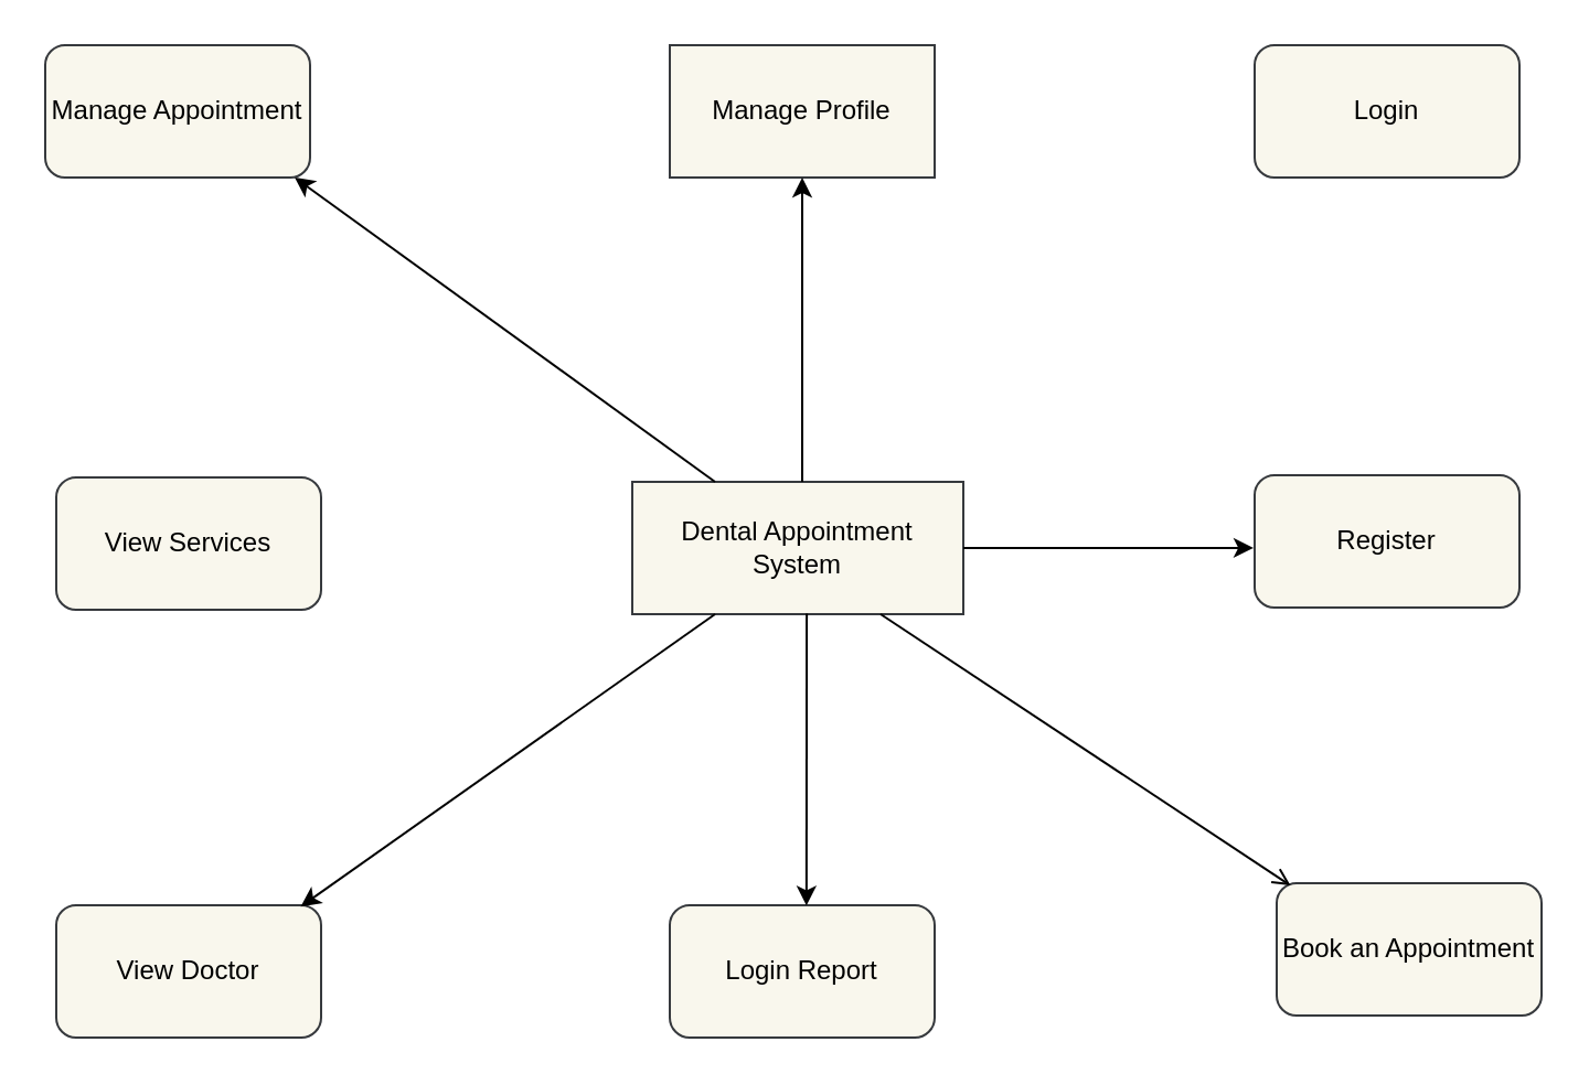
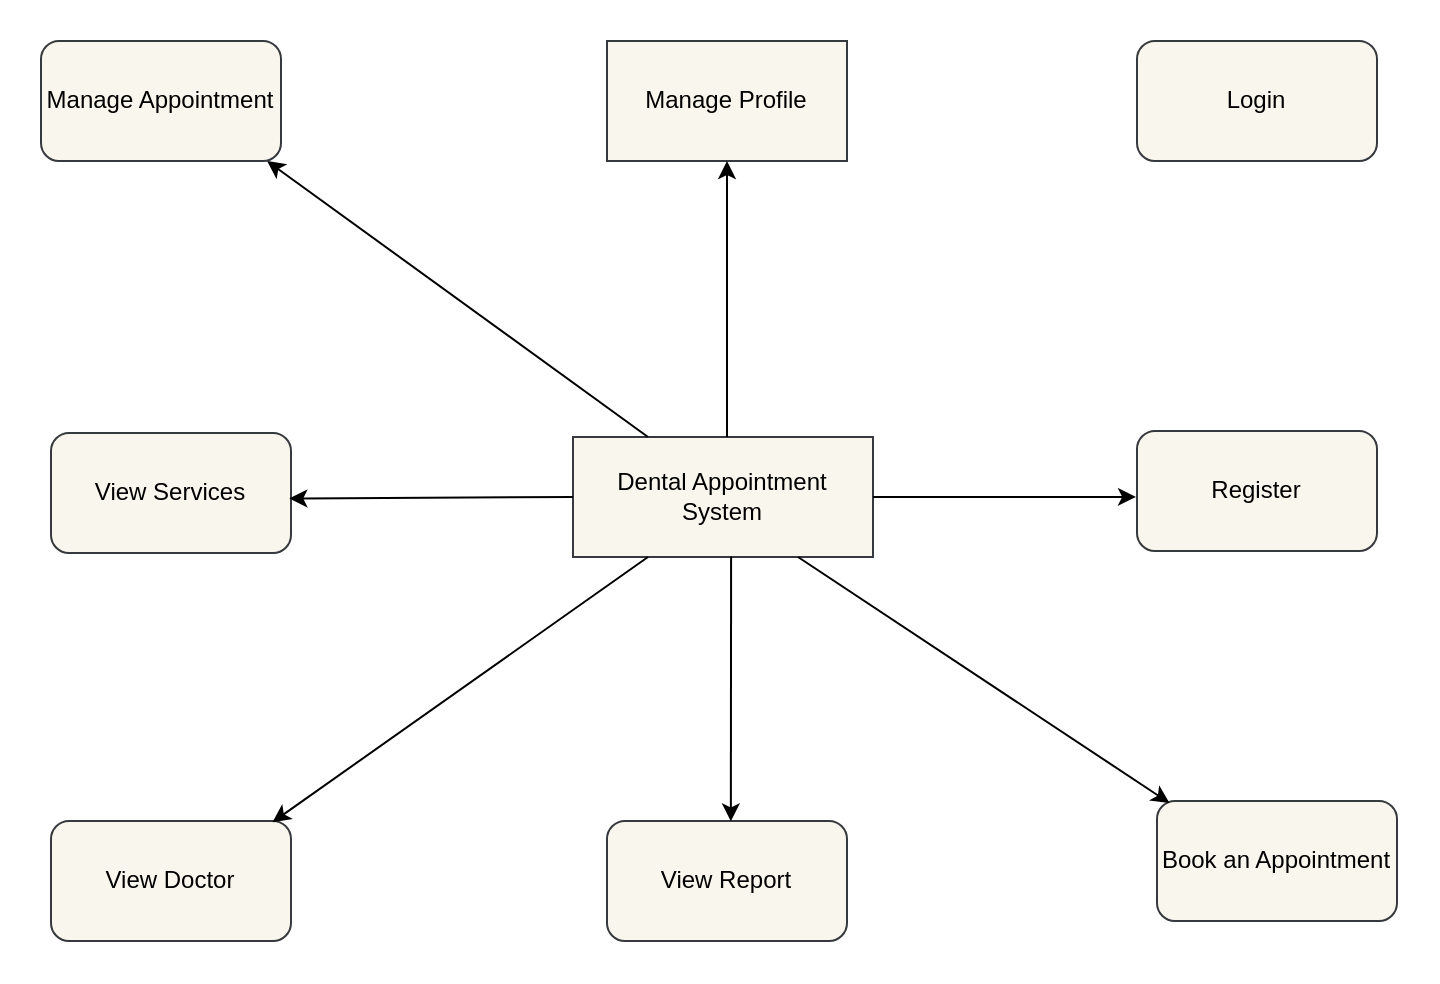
+ <mxCell id="14" value="" style="endArrow=classic;html=1;entryX=0.993;entryY=0.546;entryDx=0;entryDy=0;exitX=0;exitY=0.5;exitDx=0;exitDy=0;entryPerimeter=0;" edge="1" parent="1" source="2" target="8"><mxGeometry width="50" height="50" relative="1" as="geometry"><mxPoint x="218" y="280" as="sourcePoint" /><mxPoint x="268" y="230" as="targetPoint" /></mxGeometry></mxCell>
- <mxCell id="16" value="" style="endArrow=open;html=1;exitX=0.75;exitY=1;exitDx=0;exitDy=0;entryX=0.052;entryY=0.017;entryDx=0;entryDy=0;entryPerimeter=0;" edge="1" parent="1" source="2" target="5"><mxGeometry width="50" height="50" relative="1" as="geometry"><mxPoint x="368" y="280" as="sourcePoint" /><mxPoint x="438" y="320" as="targetPoint" /></mxGeometry></mxCell>
+ <mxCell id="16" value="" style="endArrow=classic;html=1;exitX=0.75;exitY=1;exitDx=0;exitDy=0;entryX=0.052;entryY=0.017;entryDx=0;entryDy=0;entryPerimeter=0;" edge="1" parent="1" source="2" target="5"><mxGeometry width="50" height="50" relative="1" as="geometry"><mxPoint x="368" y="280" as="sourcePoint" /><mxPoint x="438" y="320" as="targetPoint" /></mxGeometry></mxCell>
- <mxCell id="6" value="Login Report" style="rounded=1;whiteSpace=wrap;html=1;fillColor=#f9f7ed;strokeColor=#36393d;" vertex="1" parent="1"><mxGeometry x="303" y="410" width="120" height="60" as="geometry" /></mxCell>
+ <mxCell id="6" value="View Report" style="rounded=1;whiteSpace=wrap;html=1;fillColor=#f9f7ed;strokeColor=#36393d;" vertex="1" parent="1"><mxGeometry x="303" y="410" width="120" height="60" as="geometry" /></mxCell>
